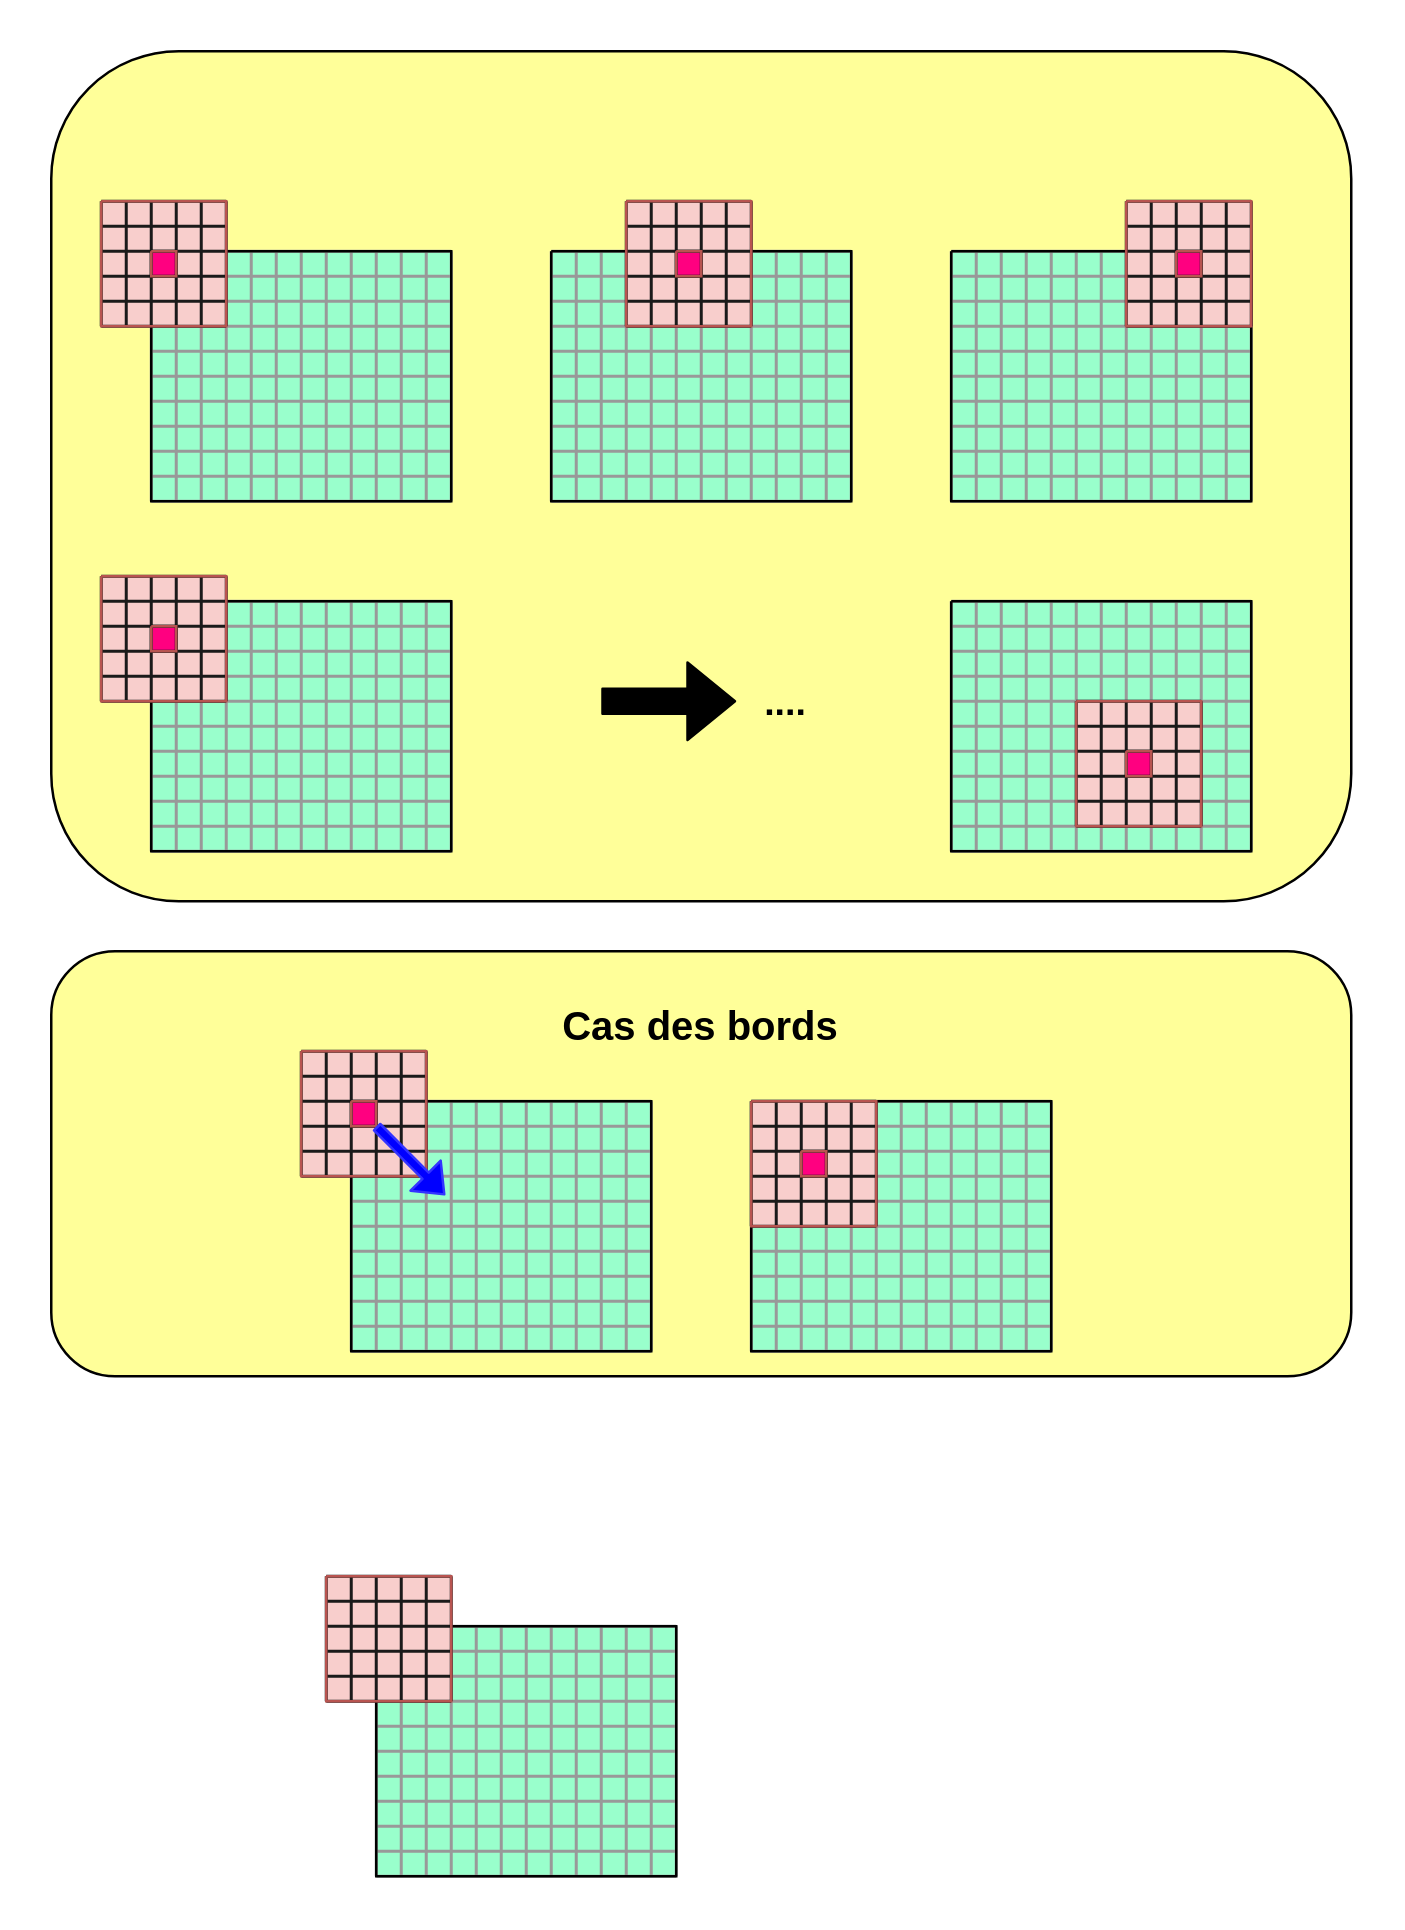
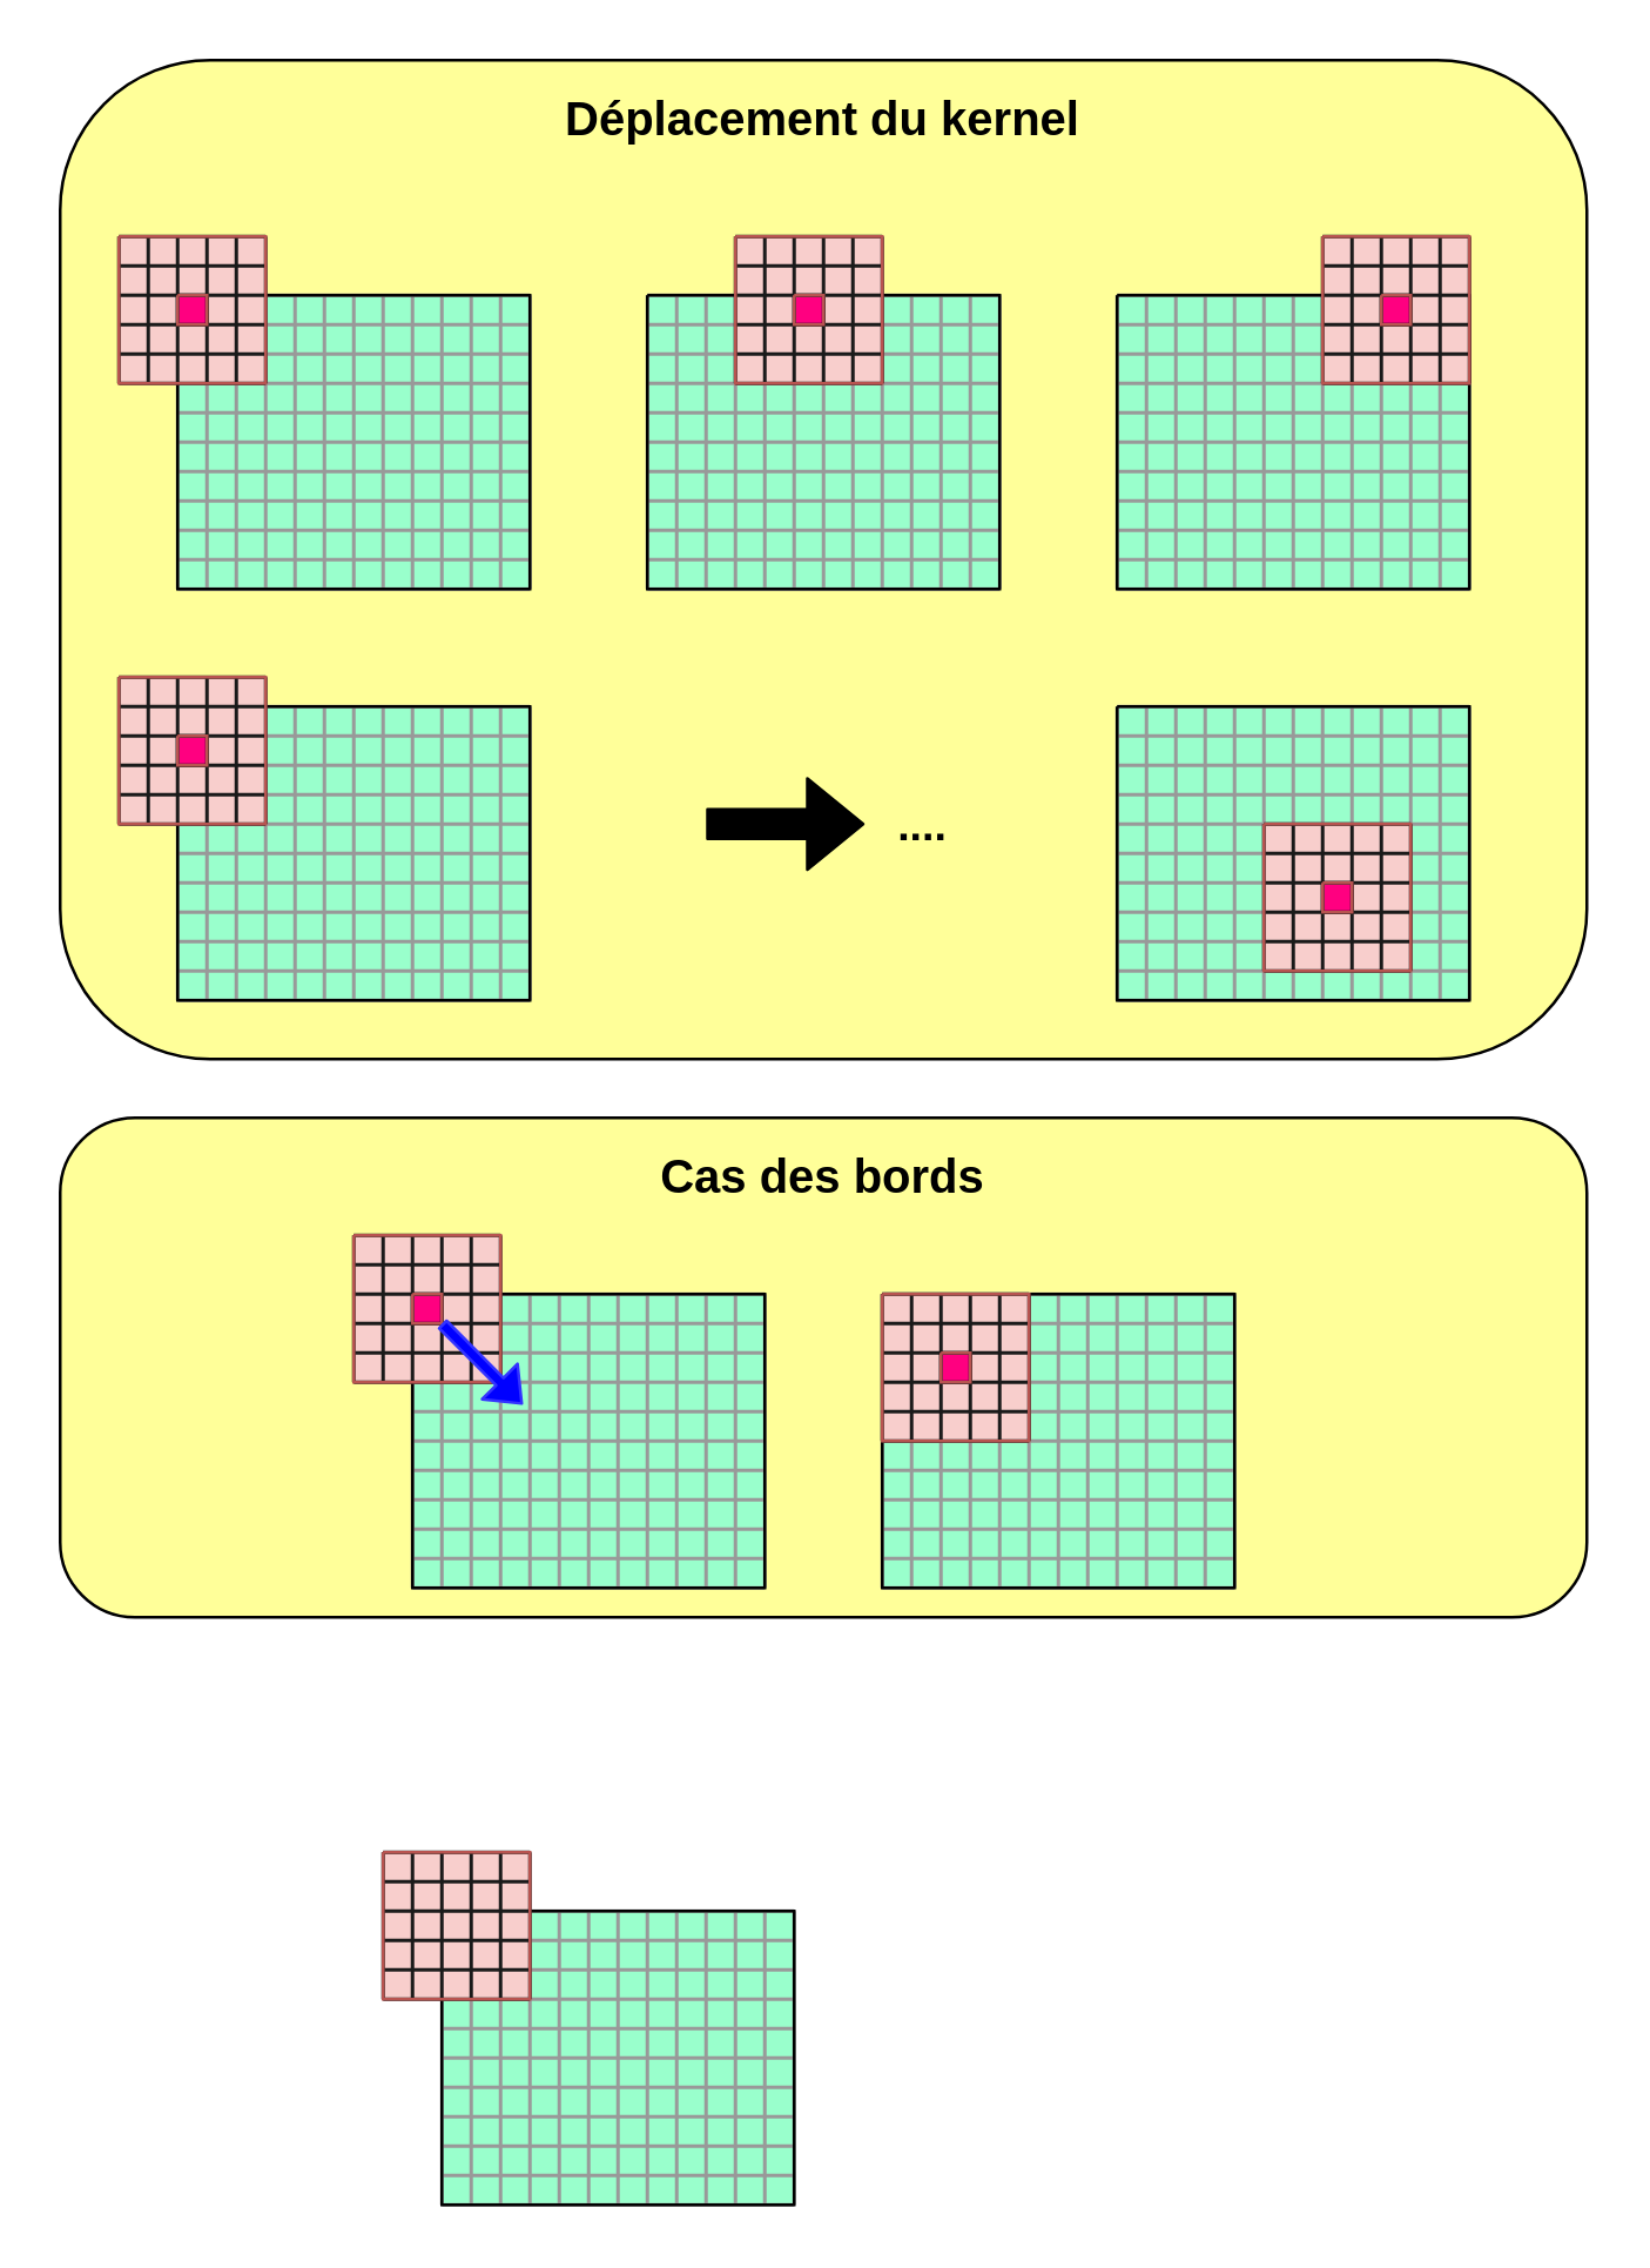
+ <mxCell id="10" value="&lt;b&gt;&lt;font style=&quot;font-size: 16px&quot;&gt;Déplacement du kernel&lt;/font&gt;&lt;/b&gt;" style="text;html=1;strokeColor=none;fillColor=none;align=center;verticalAlign=middle;whiteSpace=wrap;rounded=0;" parent="1" vertex="1"><mxGeometry x="185" y="30" width="190" height="20" as="geometry" /></mxCell>
- <mxCell id="22" value="&lt;b&gt;&lt;font style=&quot;font-size: 16px&quot;&gt;Cas des bords&lt;/font&gt;&lt;/b&gt;" style="text;html=1;strokeColor=none;fillColor=none;align=center;verticalAlign=middle;whiteSpace=wrap;rounded=0;" parent="1" vertex="1"><mxGeometry x="185" y="400" width="190" height="20" as="geometry" /></mxCell>
+ <mxCell id="22" value="&lt;b&gt;&lt;font style=&quot;font-size: 16px&quot;&gt;Cas des bords&lt;/font&gt;&lt;/b&gt;" style="text;html=1;strokeColor=none;fillColor=none;align=center;verticalAlign=middle;whiteSpace=wrap;rounded=0;" parent="1" vertex="1"><mxGeometry x="185" y="390" width="190" height="20" as="geometry" /></mxCell>
